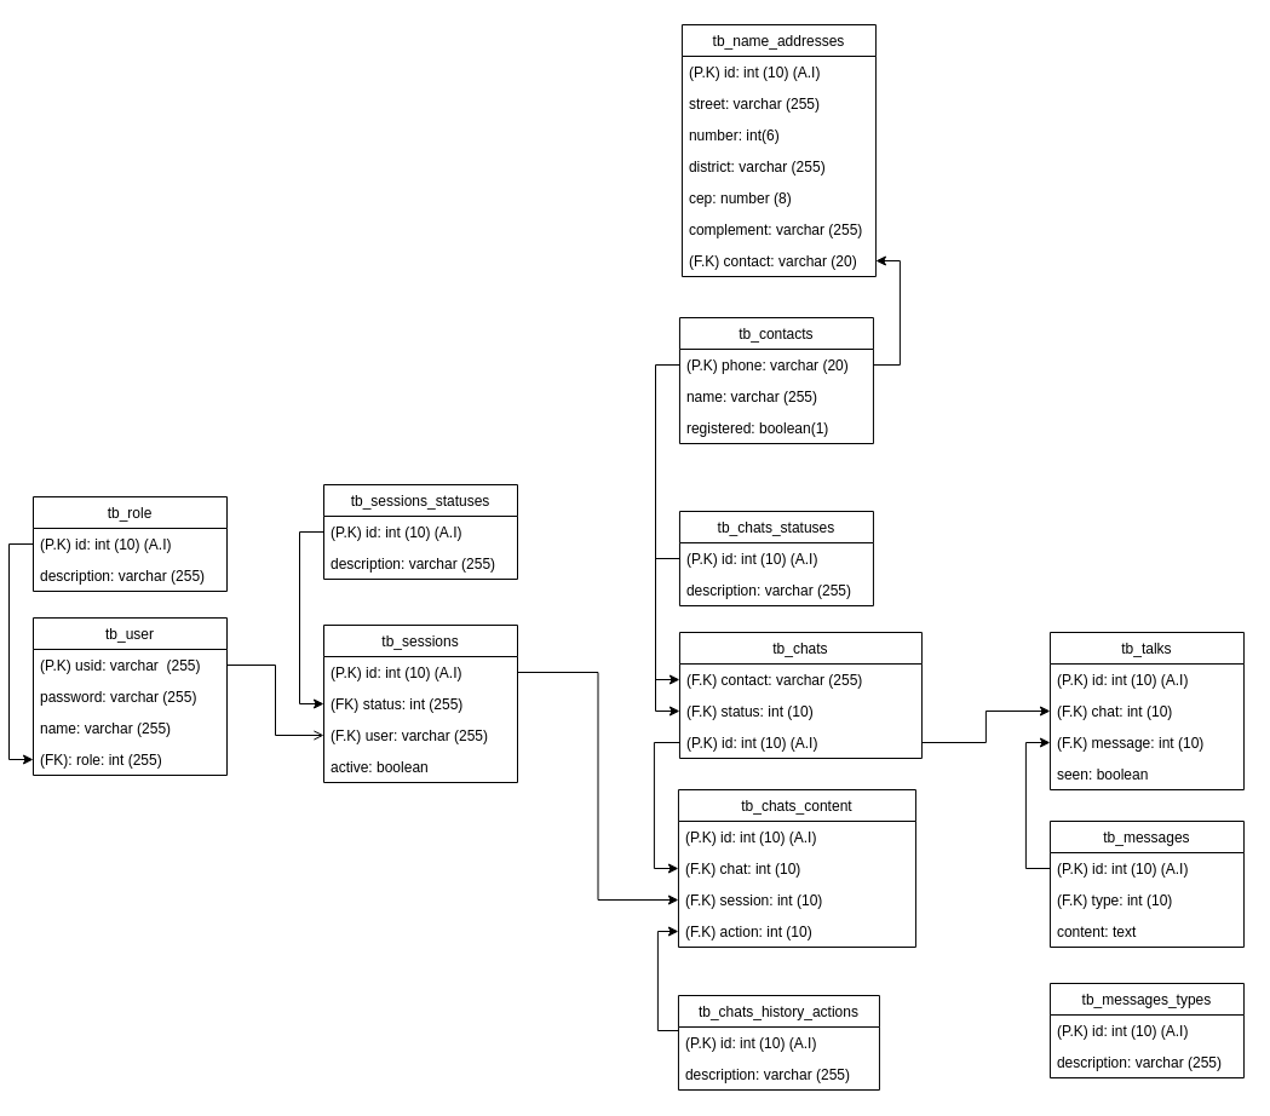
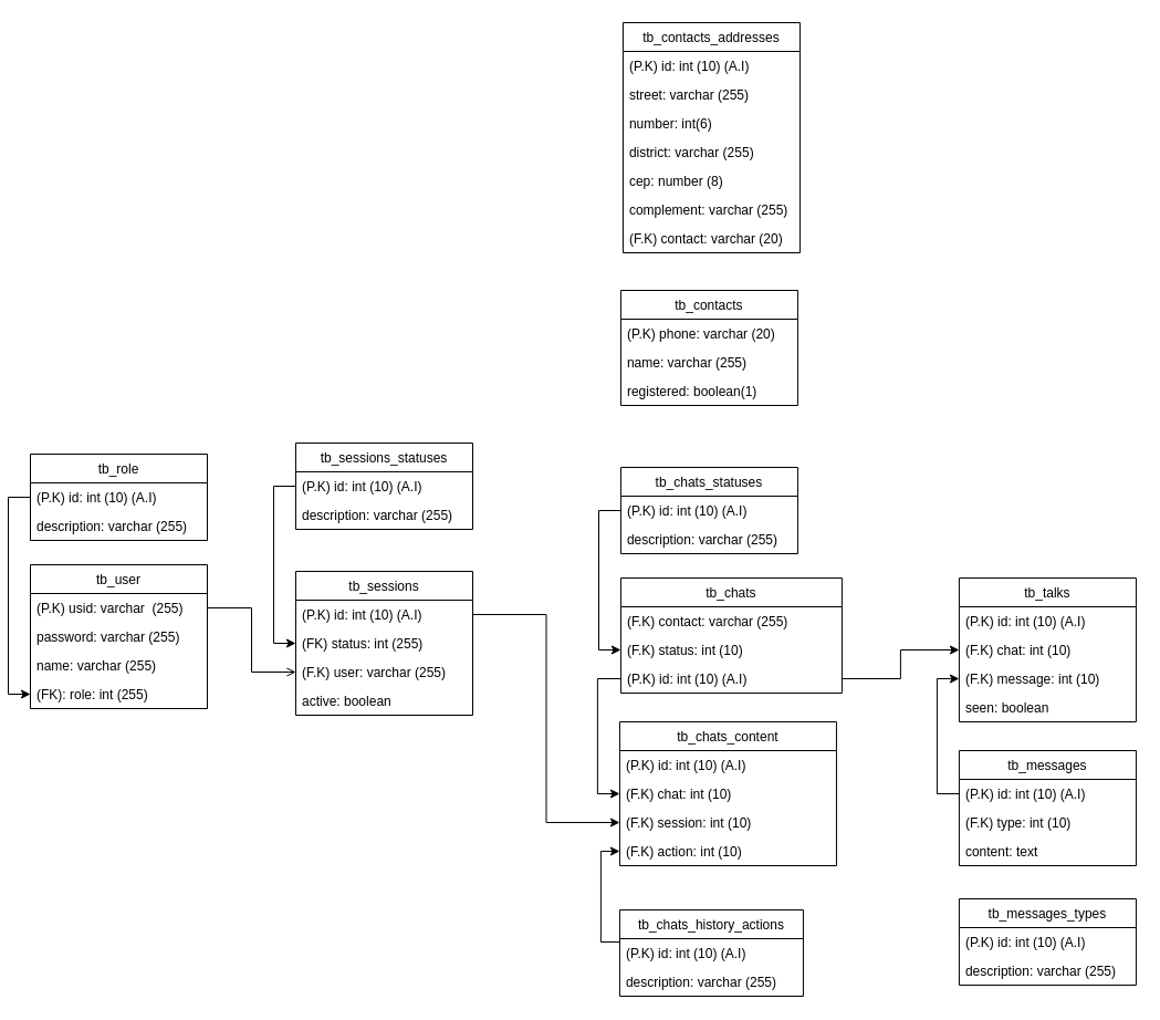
- <mxCell id="59" value="tb_name_addresses" style="swimlane;fontStyle=0;childLayout=stackLayout;horizontal=1;startSize=26;fillColor=none;horizontalStack=0;resizeParent=1;resizeParentMax=0;resizeLast=0;collapsible=1;marginBottom=0;" parent="1" vertex="1"><mxGeometry x="555.94" y="20" width="160" height="208" as="geometry" /></mxCell>
+ <mxCell id="59" value="tb_contacts_addresses" style="swimlane;fontStyle=0;childLayout=stackLayout;horizontal=1;startSize=26;fillColor=none;horizontalStack=0;resizeParent=1;resizeParentMax=0;resizeLast=0;collapsible=1;marginBottom=0;" parent="1" vertex="1"><mxGeometry x="555.94" y="20" width="160" height="208" as="geometry" /></mxCell>
- <mxCell id="67" style="edgeStyle=orthogonalEdgeStyle;rounded=0;orthogonalLoop=1;jettySize=auto;html=1;entryX=1;entryY=0.5;entryDx=0;entryDy=0;" parent="1" source="19" target="66" edge="1"><mxGeometry relative="1" as="geometry" /></mxCell>
- <mxCell id="57" style="edgeStyle=orthogonalEdgeStyle;rounded=0;orthogonalLoop=1;jettySize=auto;html=1;entryX=0;entryY=0.5;entryDx=0;entryDy=0;" parent="1" source="19" target="12" edge="1"><mxGeometry relative="1" as="geometry"><Array as="points"><mxPoint x="534" y="301" /><mxPoint x="534" y="561" /></Array></mxGeometry></mxCell>
